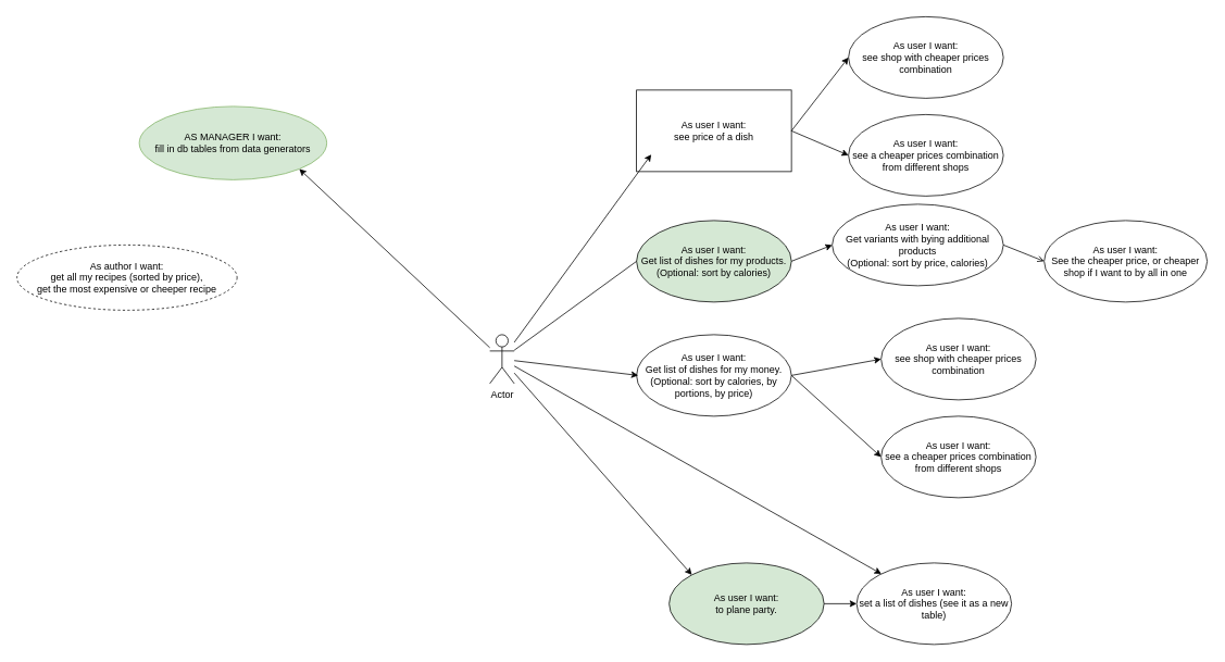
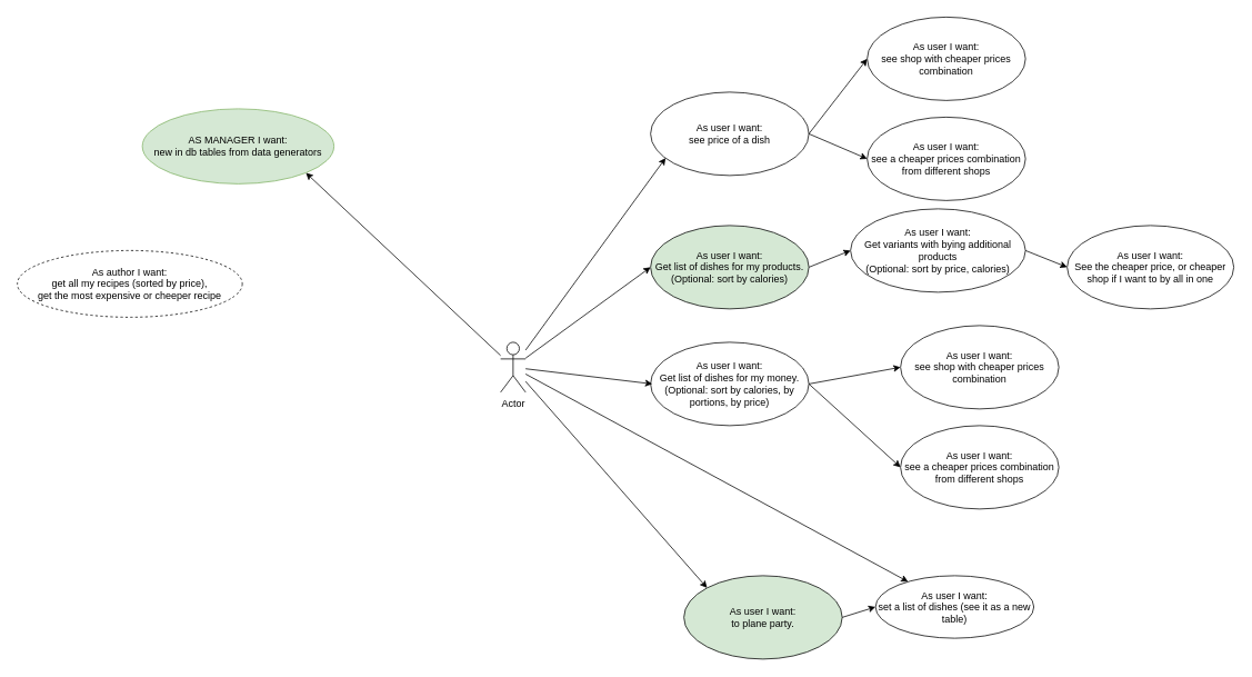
- <mxCell id="10" value="As user I want:&lt;br&gt;see price of a dish" style="whiteSpace=wrap;html=1;rounded=0;" parent="1" vertex="1"><mxGeometry x="780" y="110" width="190" height="100" as="geometry" /></mxCell>
+ <mxCell id="10" value="As user I want:&lt;br&gt;see price of a dish" style="ellipse;whiteSpace=wrap;html=1;" parent="1" vertex="1"><mxGeometry x="780" y="110" width="190" height="100" as="geometry" /></mxCell>
- <mxCell id="25" value="AS MANAGER I want:&lt;br&gt;fill in db tables from data generators" style="ellipse;whiteSpace=wrap;html=1;fillColor=#d5e8d4;strokeColor=#82b366;" parent="1" vertex="1"><mxGeometry x="170" y="130" width="230" height="90" as="geometry" /></mxCell>
+ <mxCell id="25" value="AS MANAGER I want:&lt;br&gt;new in db tables from data generators" style="ellipse;whiteSpace=wrap;html=1;fillColor=#d5e8d4;strokeColor=#82b366;" parent="1" vertex="1"><mxGeometry x="170" y="130" width="230" height="90" as="geometry" /></mxCell>
- <mxCell id="9" value="" style="endArrow=open;html=1;rounded=0;shadow=0;strokeColor=default;exitX=1;exitY=0.5;exitDx=0;exitDy=0;entryX=0;entryY=0.5;entryDx=0;entryDy=0;" parent="1" source="6" target="8" edge="1"><mxGeometry width="50" height="50" relative="1" as="geometry"><mxPoint x="980" y="550" as="sourcePoint" /><mxPoint x="1030" y="500" as="targetPoint" /></mxGeometry></mxCell>
+ <mxCell id="9" value="" style="endArrow=classic;html=1;rounded=0;shadow=0;strokeColor=default;exitX=1;exitY=0.5;exitDx=0;exitDy=0;entryX=0;entryY=0.5;entryDx=0;entryDy=0;" parent="1" source="6" target="8" edge="1"><mxGeometry width="50" height="50" relative="1" as="geometry"><mxPoint x="980" y="550" as="sourcePoint" /><mxPoint x="1030" y="500" as="targetPoint" /></mxGeometry></mxCell>
- <mxCell id="5" value="" style="endArrow=none;html=1;rounded=0;shadow=0;strokeColor=default;entryX=0;entryY=0.5;entryDx=0;entryDy=0;" parent="1" source="2" target="4" edge="1"><mxGeometry width="50" height="50" relative="1" as="geometry"><mxPoint x="950" y="380" as="sourcePoint" /><mxPoint x="1000" y="330" as="targetPoint" /></mxGeometry></mxCell>
+ <mxCell id="5" value="" style="endArrow=classic;html=1;rounded=0;shadow=0;strokeColor=default;entryX=0;entryY=0.5;entryDx=0;entryDy=0;" parent="1" source="2" target="4" edge="1"><mxGeometry width="50" height="50" relative="1" as="geometry"><mxPoint x="950" y="380" as="sourcePoint" /><mxPoint x="1000" y="330" as="targetPoint" /></mxGeometry></mxCell>
- <mxCell id="23" value="As user I want:&lt;br&gt;set a list of dishes (see it as a new table)" style="ellipse;whiteSpace=wrap;html=1;" parent="1" vertex="1"><mxGeometry x="1050" y="690" width="190" height="100" as="geometry" /></mxCell>
+ <mxCell id="23" value="As user I want:&lt;br&gt;set a list of dishes (see it as a new table)" style="ellipse;whiteSpace=wrap;html=1;" parent="1" vertex="1"><mxGeometry x="1050" y="690" width="190" height="75" as="geometry" /></mxCell>
